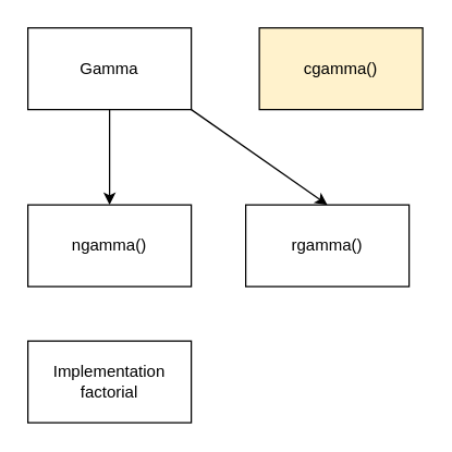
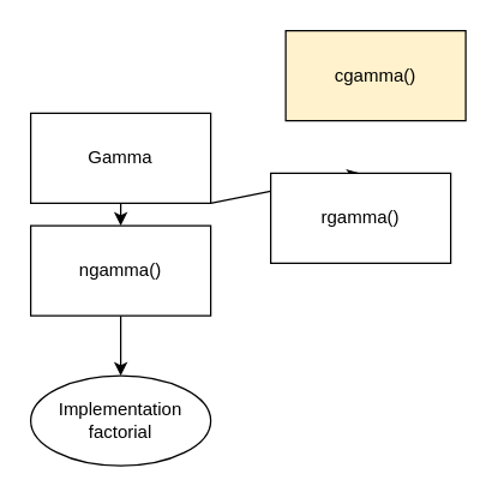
- <mxCell id="4" value="Gamma" style="rounded=0;whiteSpace=wrap;html=1;" vertex="1" parent="1"><mxGeometry x="20" y="20" width="120" height="60" as="geometry" /></mxCell>
+ <mxCell id="4" value="Gamma" style="rounded=0;whiteSpace=wrap;html=1;" vertex="1" parent="1"><mxGeometry x="20" y="75" width="120" height="60" as="geometry" /></mxCell>
- <mxCell id="7" value="rgamma()" style="rounded=0;whiteSpace=wrap;html=1;" vertex="1" parent="1"><mxGeometry x="180" y="150" width="120" height="60" as="geometry" /></mxCell>
+ <mxCell id="7" value="rgamma()" style="rounded=0;whiteSpace=wrap;html=1;" vertex="1" parent="1"><mxGeometry x="180" y="115" width="120" height="60" as="geometry" /></mxCell>
+ <mxCell id="5" style="edgeStyle=none;html=1;exitX=0.5;exitY=1;exitDx=0;exitDy=0;" edge="1" parent="1" source="6" target="9"><mxGeometry relative="1" as="geometry" /></mxCell>
- <mxCell id="9" value="Implementation&lt;br&gt;factorial" style="whiteSpace=wrap;html=1;rounded=0;" vertex="1" parent="1"><mxGeometry x="20" y="250" width="120" height="60" as="geometry" /></mxCell>
+ <mxCell id="9" value="Implementation&lt;br&gt;factorial" style="ellipse;whiteSpace=wrap;html=1;" vertex="1" parent="1"><mxGeometry x="20" y="250" width="120" height="60" as="geometry" /></mxCell>
